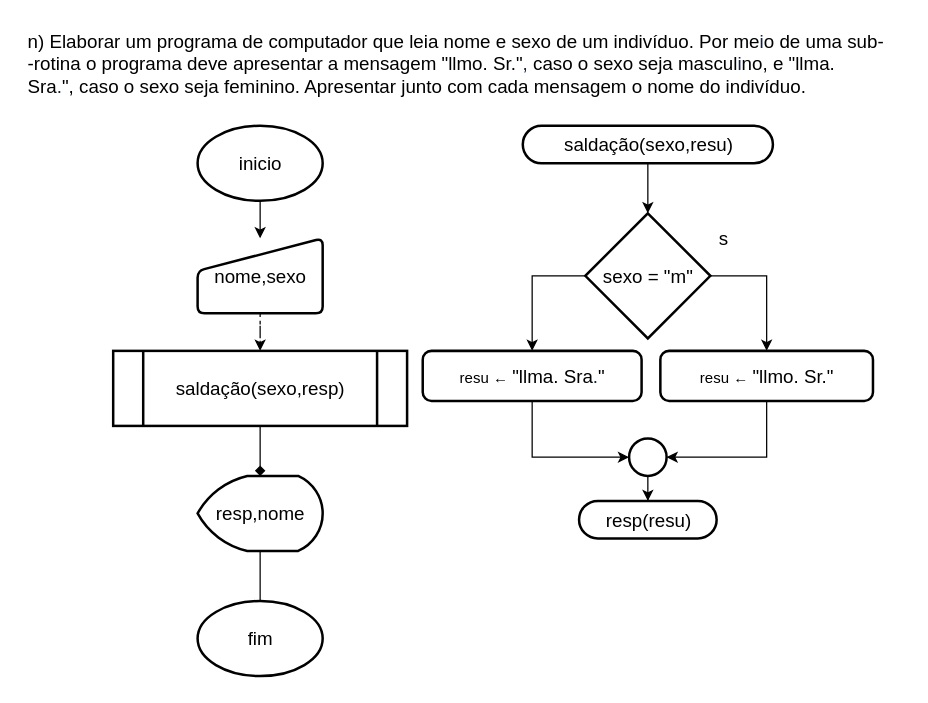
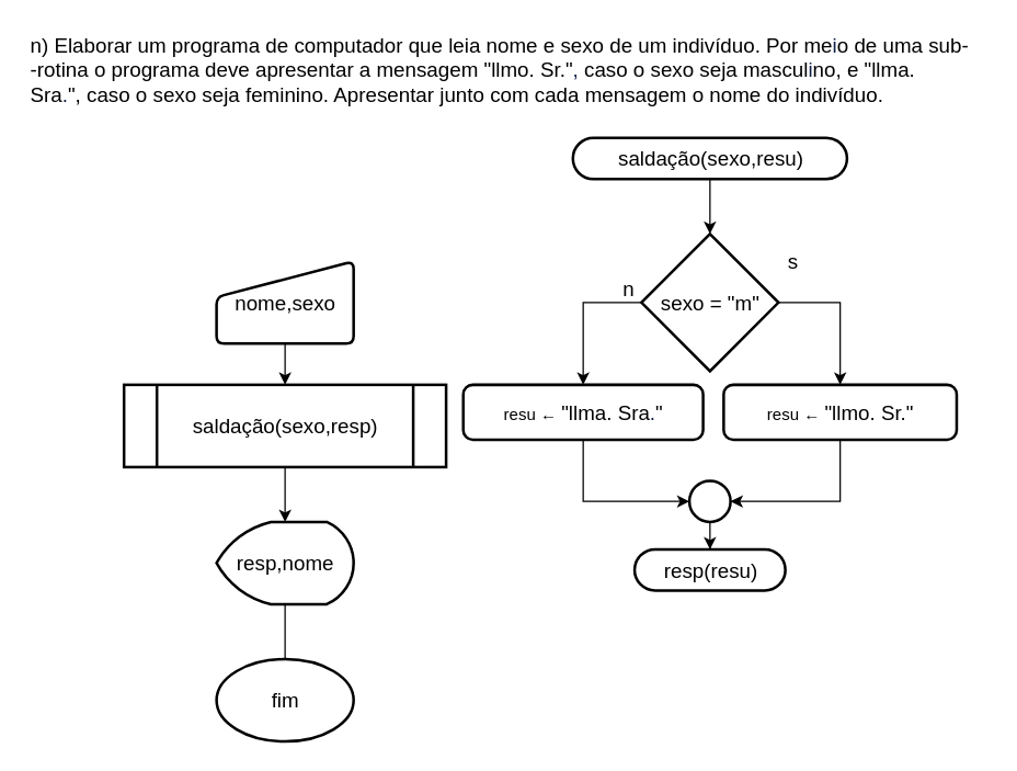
- <mxCell id="16" value="inicio" style="strokeWidth=2;html=1;shape=mxgraph.flowchart.start_1;whiteSpace=wrap;fontSize=15;" parent="1" vertex="1"><mxGeometry x="157.5" y="100" width="100" height="60" as="geometry" /></mxCell>
- <mxCell id="15" value="" style="edgeStyle=orthogonalEdgeStyle;rounded=0;orthogonalLoop=1;jettySize=auto;html=1;fontSize=15;" parent="1" source="16" target="14" edge="1"><mxGeometry relative="1" as="geometry" /></mxCell>
+ <mxCell id="12" value="n" style="text;html=1;align=center;verticalAlign=middle;resizable=0;points=[];autosize=1;strokeColor=none;fillColor=none;fontSize=15;" parent="1" vertex="1"><mxGeometry x="447.5" y="200" width="20" height="20" as="geometry" /></mxCell>
- <mxCell id="13" value="" style="edgeStyle=orthogonalEdgeStyle;rounded=0;orthogonalLoop=1;jettySize=auto;html=1;fontSize=15;dashed=1;" parent="1" source="14" target="18" edge="1"><mxGeometry relative="1" as="geometry" /></mxCell>
+ <mxCell id="13" value="" style="edgeStyle=orthogonalEdgeStyle;rounded=0;orthogonalLoop=1;jettySize=auto;html=1;fontSize=15;" parent="1" source="14" target="18" edge="1"><mxGeometry relative="1" as="geometry" /></mxCell>
- <mxCell id="17" value="" style="edgeStyle=orthogonalEdgeStyle;rounded=0;orthogonalLoop=1;jettySize=auto;html=1;endArrow=diamond;" parent="1" source="18" target="25" edge="1"><mxGeometry relative="1" as="geometry" /></mxCell>
+ <mxCell id="17" value="" style="edgeStyle=orthogonalEdgeStyle;rounded=0;orthogonalLoop=1;jettySize=auto;html=1;" parent="1" source="18" target="25" edge="1"><mxGeometry relative="1" as="geometry" /></mxCell>
